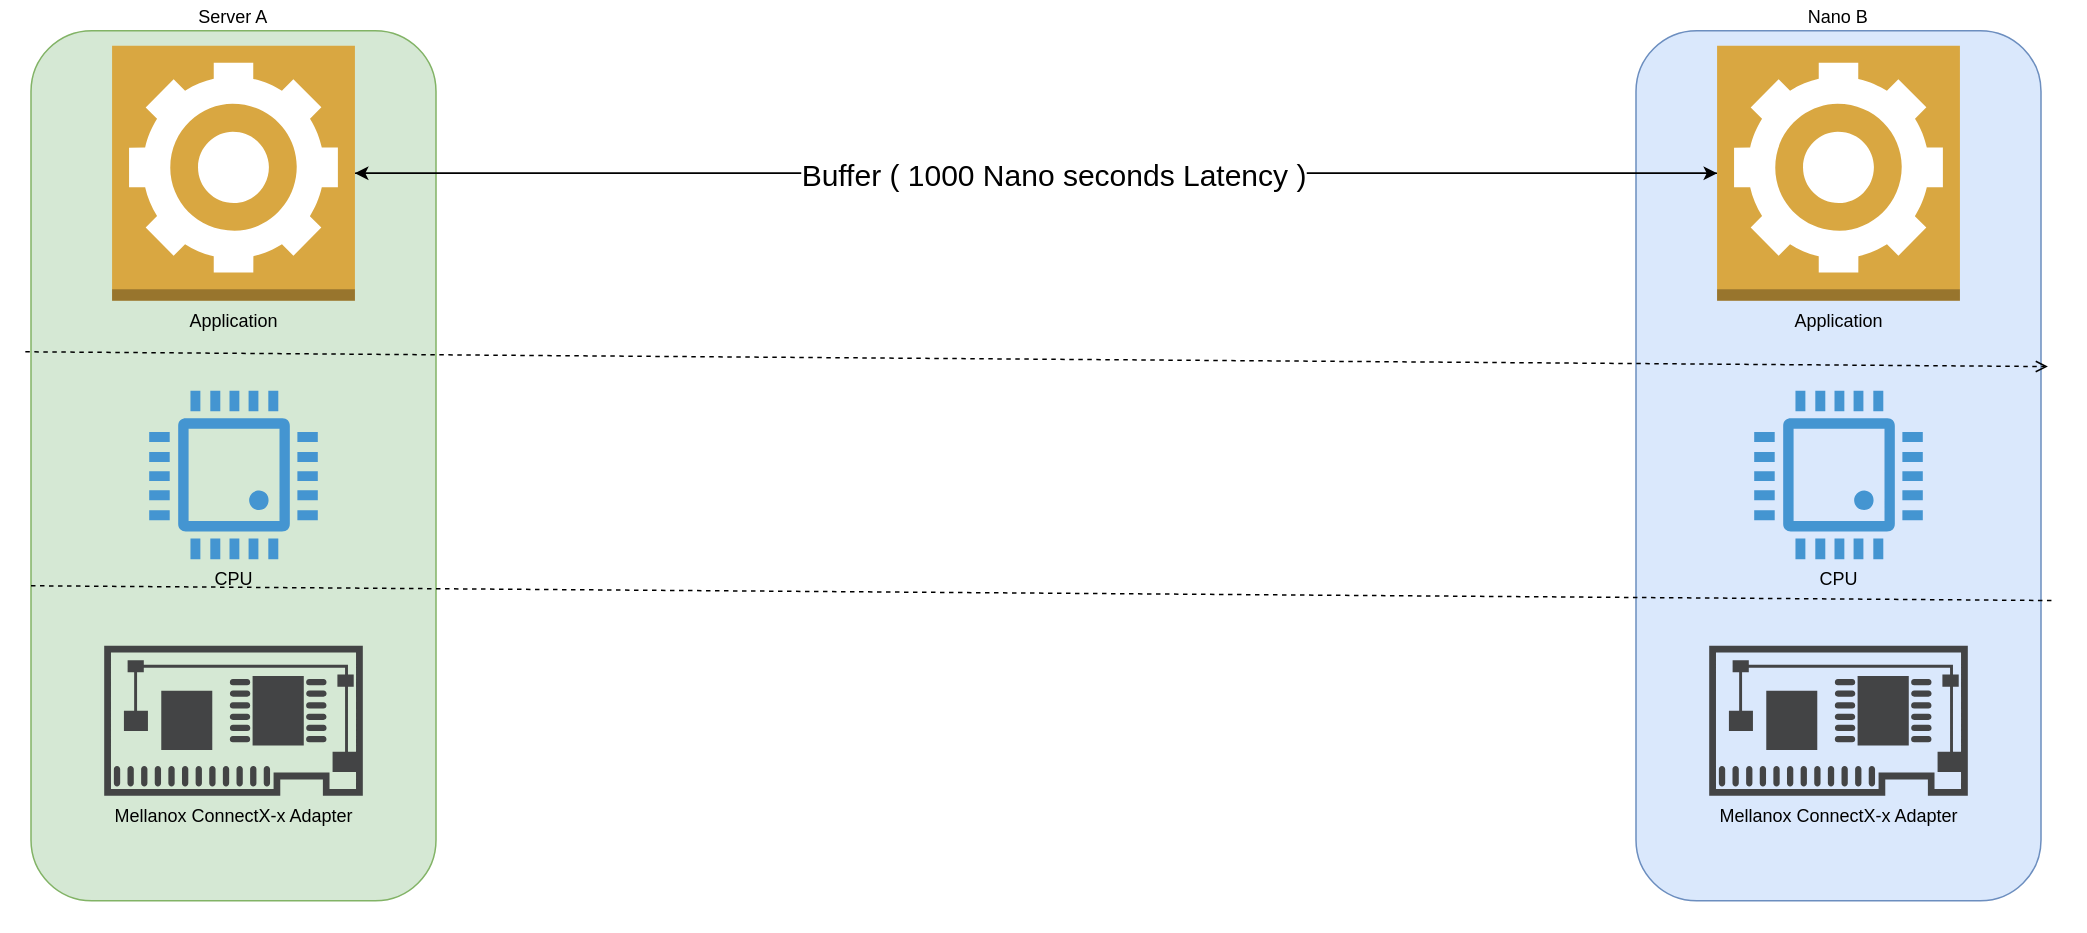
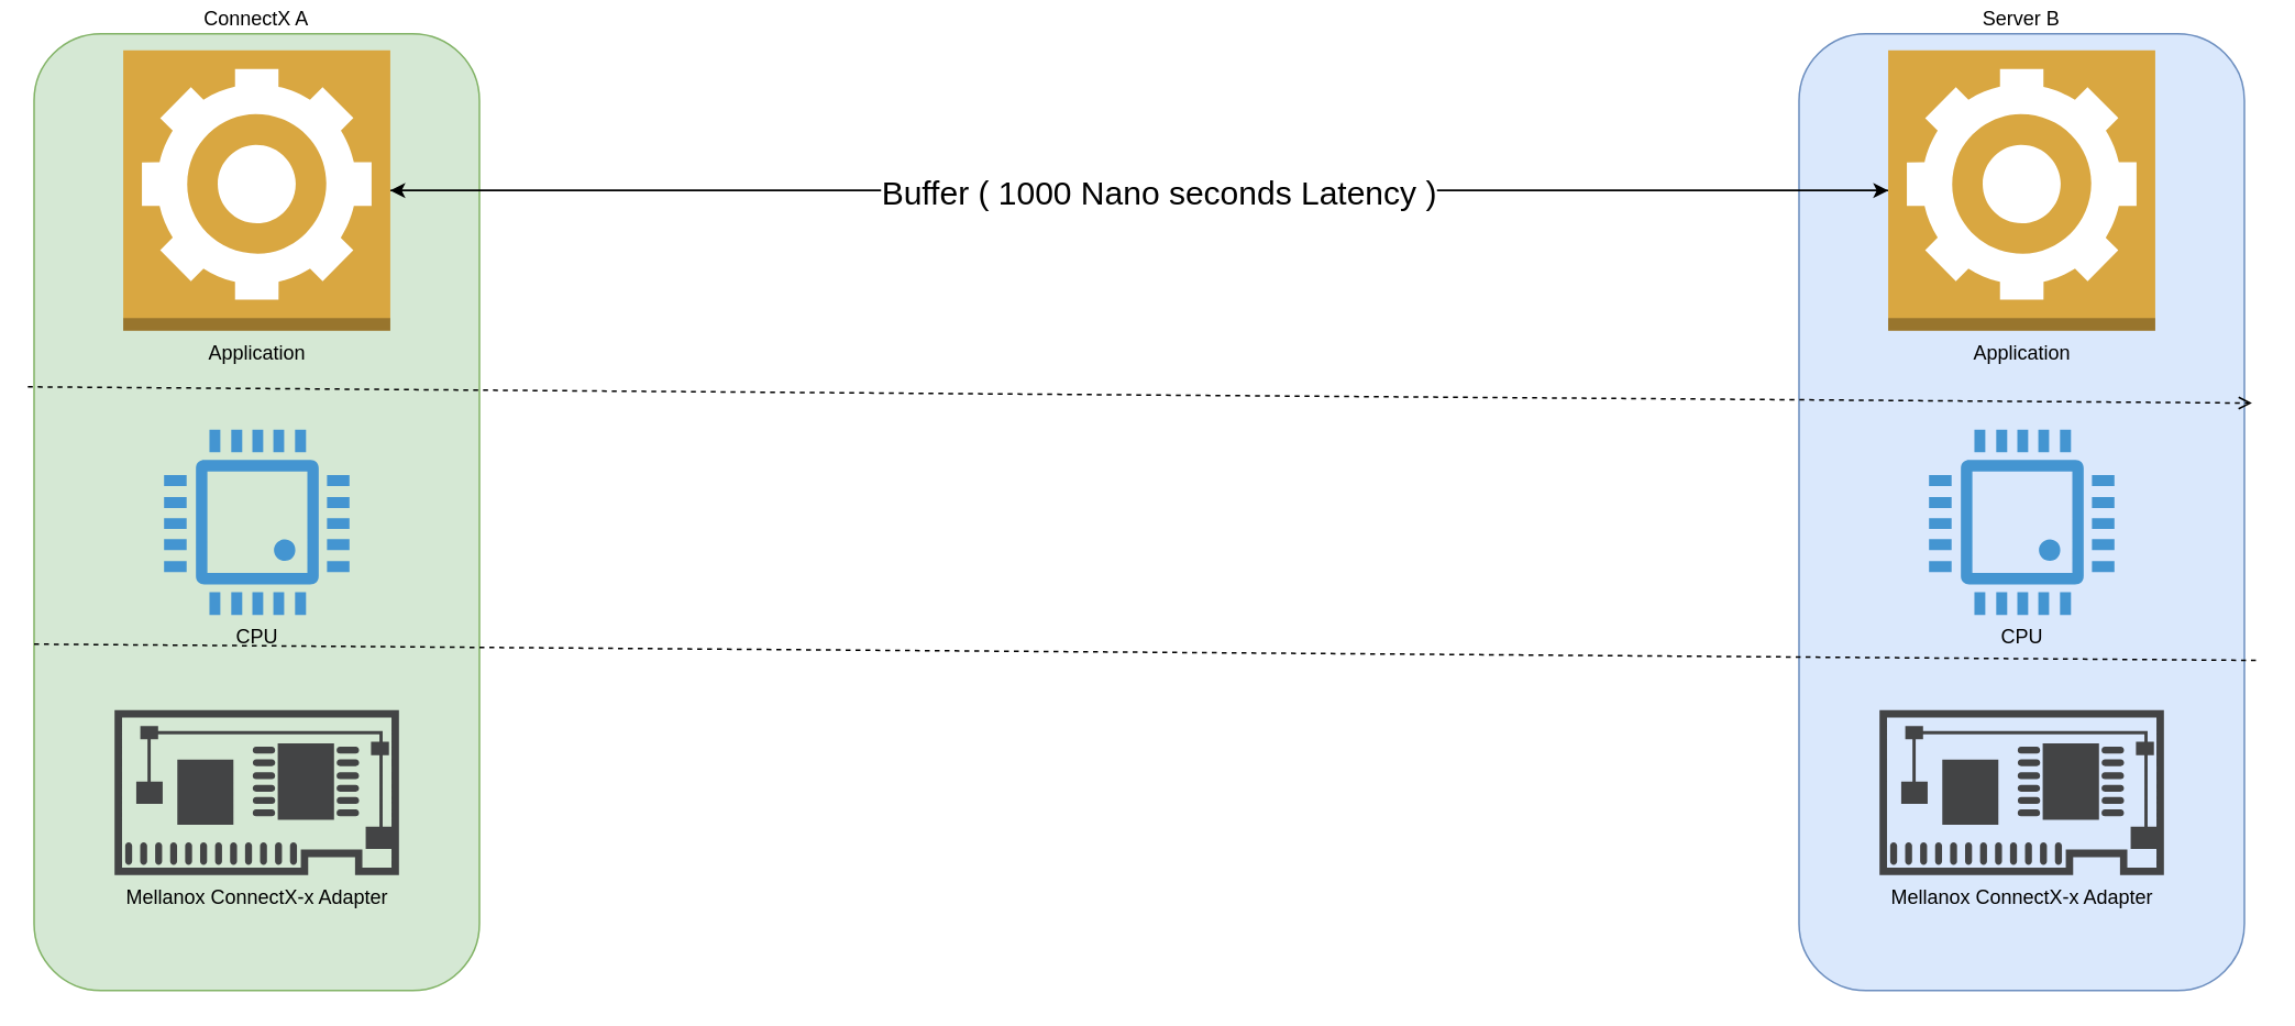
- <mxCell id="2" value="Server A" style="rounded=1;whiteSpace=wrap;html=1;fillColor=#d5e8d4;strokeColor=#82b366;labelPosition=center;verticalLabelPosition=top;align=center;verticalAlign=bottom;" parent="1" vertex="1"><mxGeometry x="20" y="20" width="270" height="580" as="geometry" /></mxCell>
+ <mxCell id="2" value="ConnectX A" style="rounded=1;whiteSpace=wrap;html=1;fillColor=#d5e8d4;strokeColor=#82b366;labelPosition=center;verticalLabelPosition=top;align=center;verticalAlign=bottom;" parent="1" vertex="1"><mxGeometry x="20" y="20" width="270" height="580" as="geometry" /></mxCell>
- <mxCell id="3" value="Nano B" style="rounded=1;whiteSpace=wrap;html=1;fillColor=#dae8fc;strokeColor=#6c8ebf;labelPosition=center;verticalLabelPosition=top;align=center;verticalAlign=bottom;" parent="1" vertex="1"><mxGeometry x="1090" y="20" width="270" height="580" as="geometry" /></mxCell>
+ <mxCell id="3" value="Server B" style="rounded=1;whiteSpace=wrap;html=1;fillColor=#dae8fc;strokeColor=#6c8ebf;labelPosition=center;verticalLabelPosition=top;align=center;verticalAlign=bottom;" parent="1" vertex="1"><mxGeometry x="1090" y="20" width="270" height="580" as="geometry" /></mxCell>
